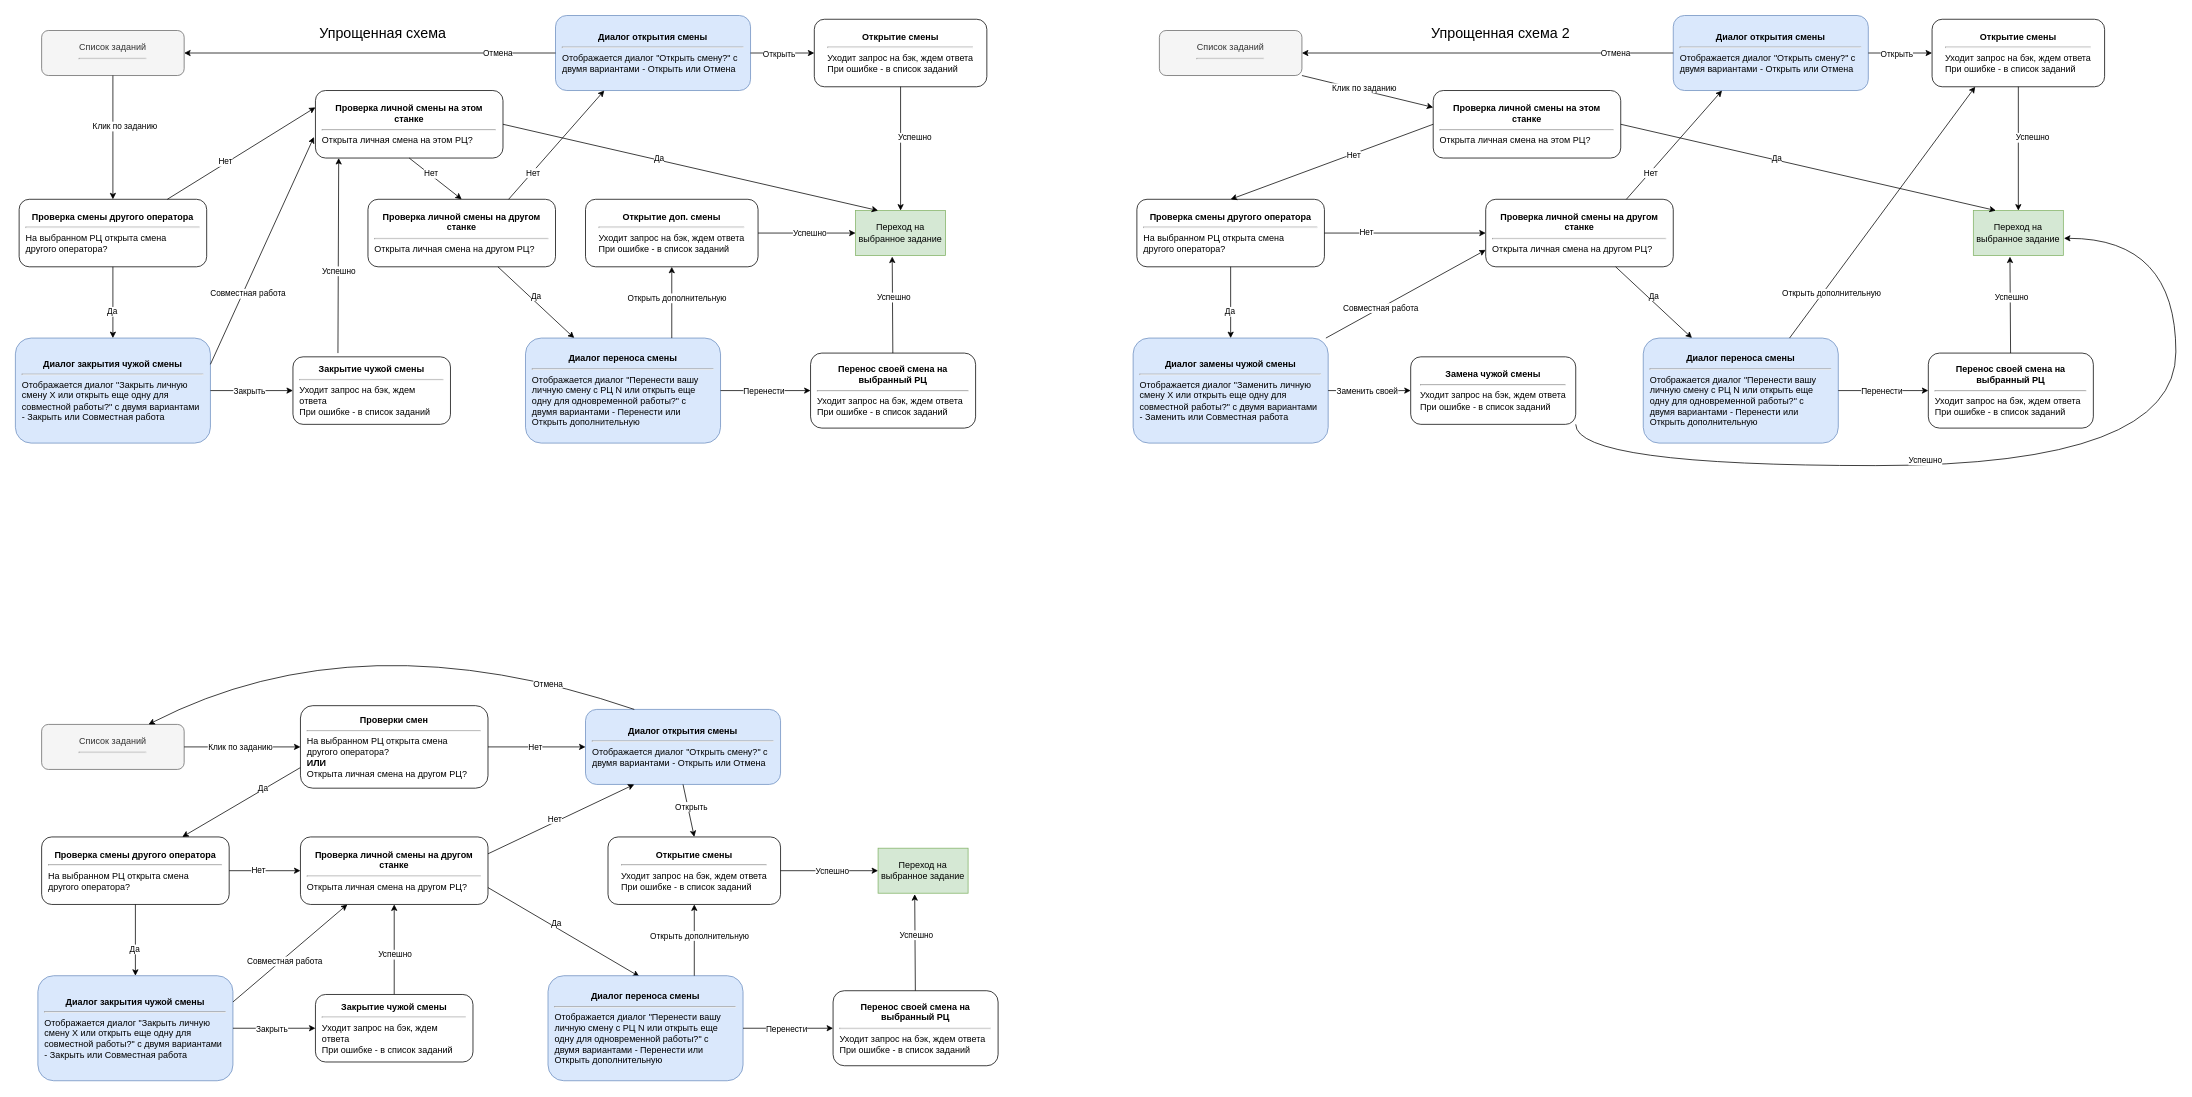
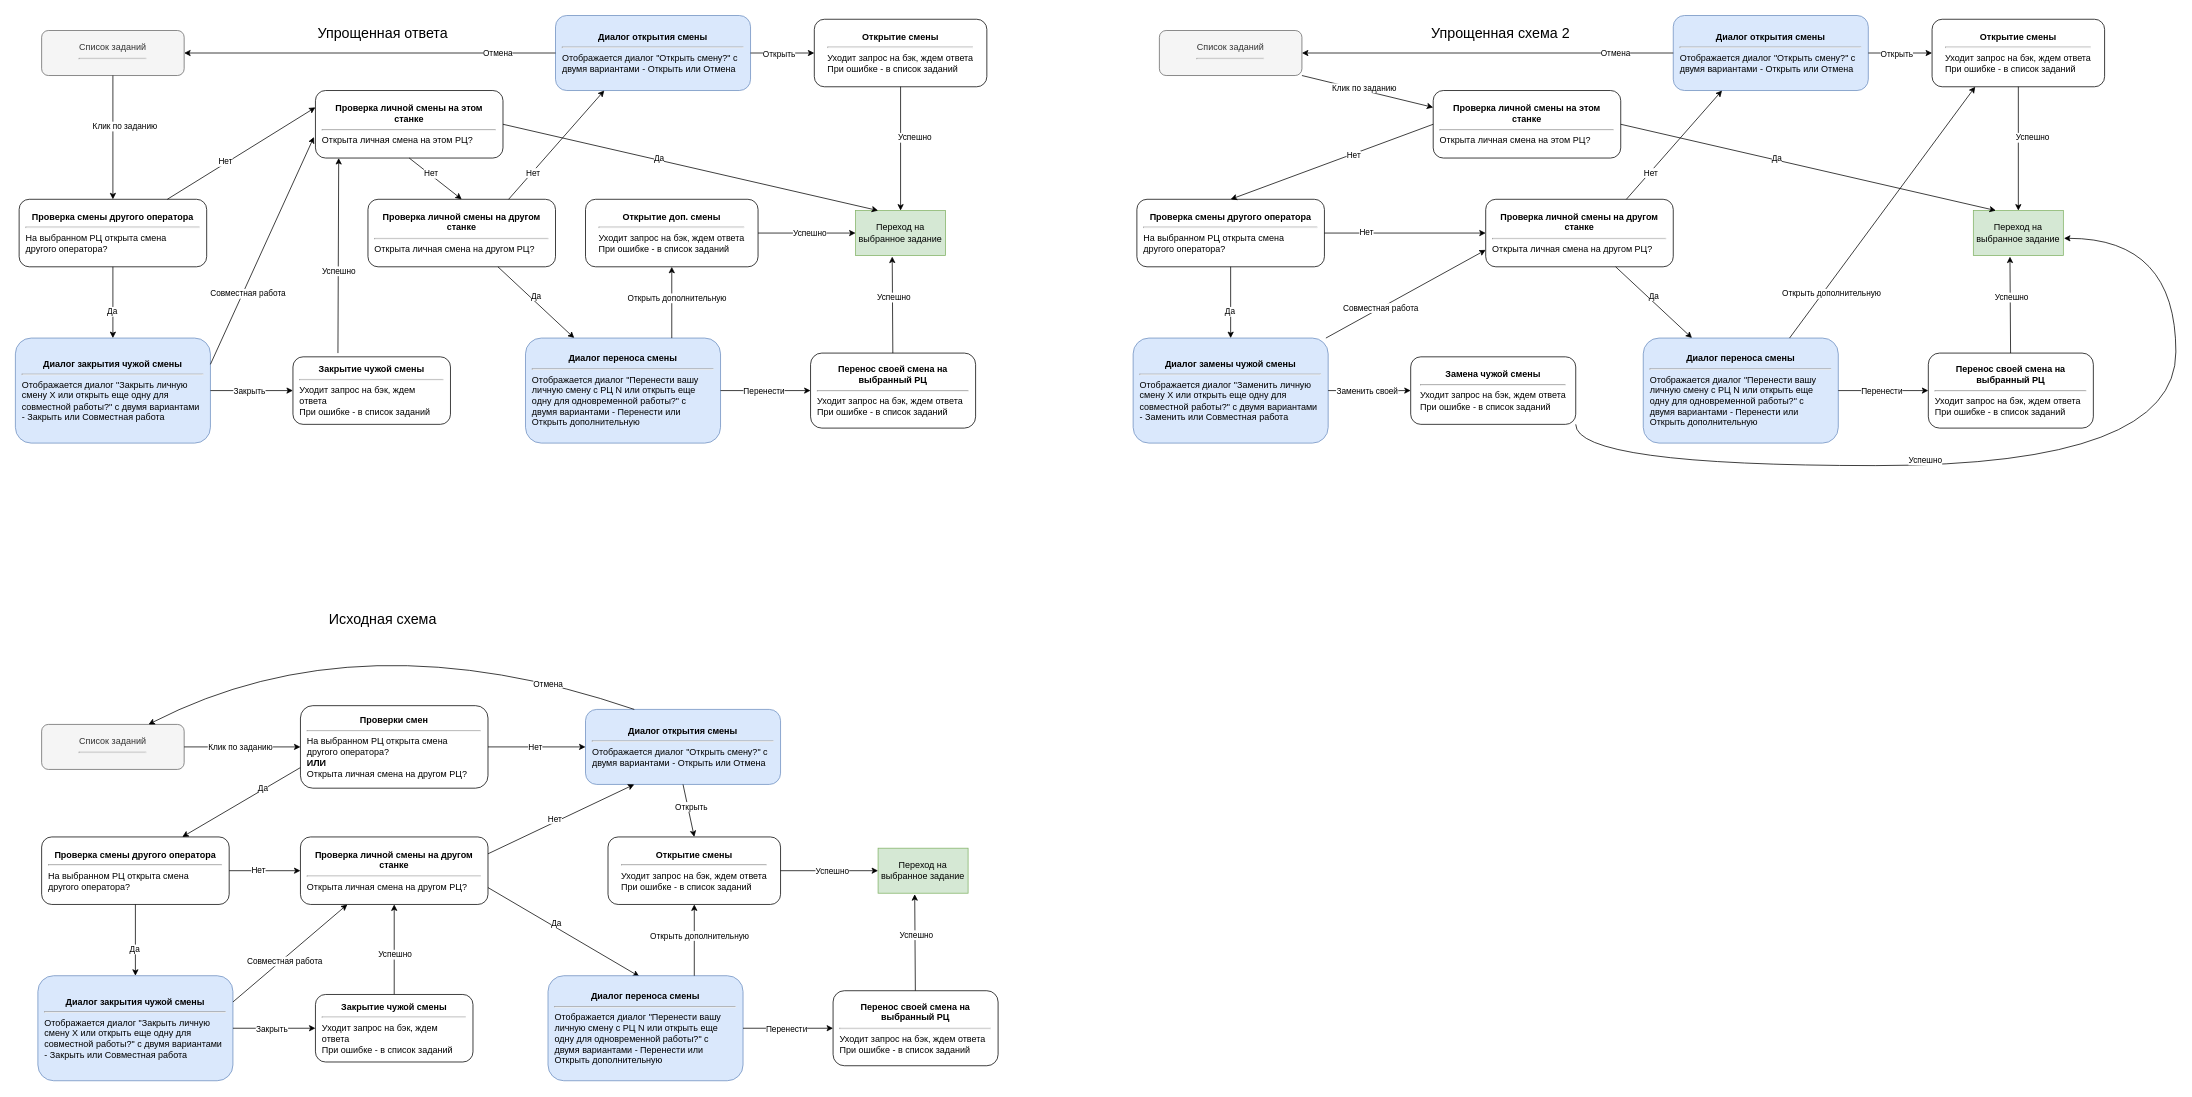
- <mxCell id="85" value="Упрощенная схема" style="text;html=1;strokeColor=none;fillColor=none;align=center;verticalAlign=middle;whiteSpace=wrap;rounded=0;fontColor=#000000;fontSize=19;" parent="1" vertex="1"><mxGeometry x="400" y="30" width="220" height="30" as="geometry" /></mxCell>
+ <mxCell id="85" value="Упрощенная ответа" style="text;html=1;strokeColor=none;fillColor=none;align=center;verticalAlign=middle;whiteSpace=wrap;rounded=0;fontColor=#000000;fontSize=19;" parent="1" vertex="1"><mxGeometry x="400" y="30" width="220" height="30" as="geometry" /></mxCell>
+ <mxCell id="86" value="Исходная схема" style="text;html=1;strokeColor=none;fillColor=none;align=center;verticalAlign=middle;whiteSpace=wrap;rounded=0;fontColor=#000000;fontSize=19;" parent="1" vertex="1"><mxGeometry x="400" y="810" width="220" height="30" as="geometry" /></mxCell>
